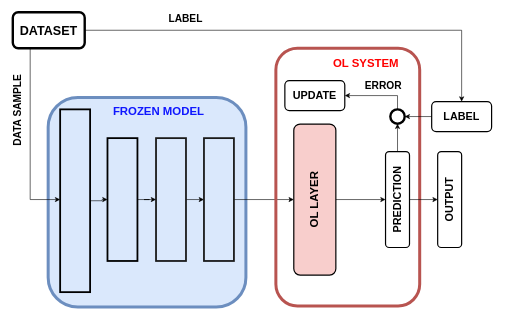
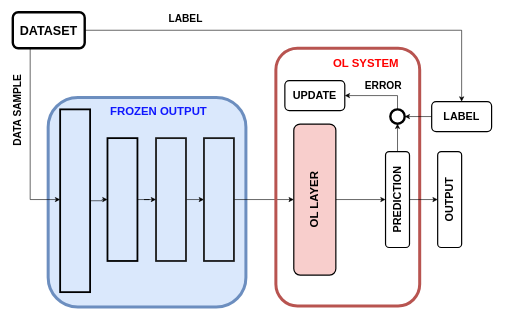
- <mxCell id="26" value="&lt;b&gt;&lt;font color=&quot;#0f17ff&quot;&gt;FROZEN MODEL&lt;/font&gt;&lt;/b&gt;" style="text;html=1;align=center;verticalAlign=middle;resizable=0;points=[];autosize=1;strokeColor=none;fillColor=none;fontSize=19;fontColor=#000000;" vertex="1" parent="1"><mxGeometry x="178" y="171" width="170" height="30" as="geometry" /></mxCell>
+ <mxCell id="26" value="&lt;b&gt;&lt;font color=&quot;#0f17ff&quot;&gt;FROZEN OUTPUT&lt;/font&gt;&lt;/b&gt;" style="text;html=1;align=center;verticalAlign=middle;resizable=0;points=[];autosize=1;strokeColor=none;fillColor=none;fontSize=19;fontColor=#000000;" vertex="1" parent="1"><mxGeometry x="178" y="171" width="170" height="30" as="geometry" /></mxCell>
